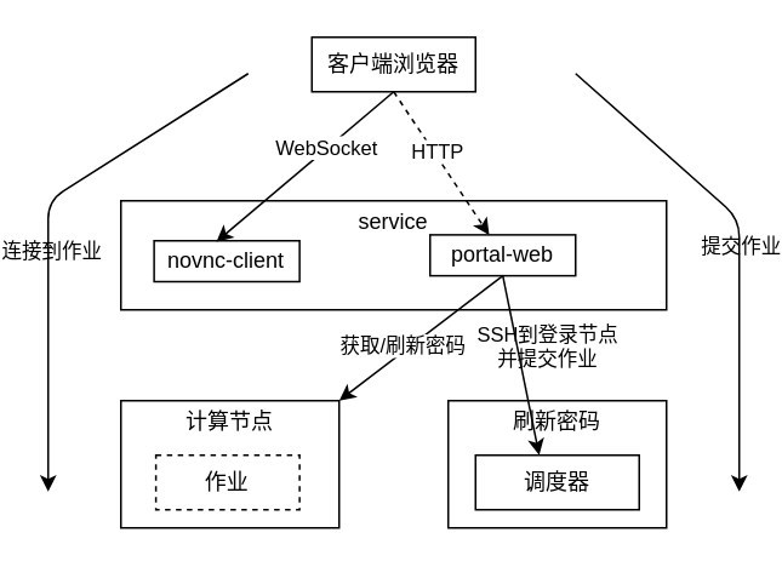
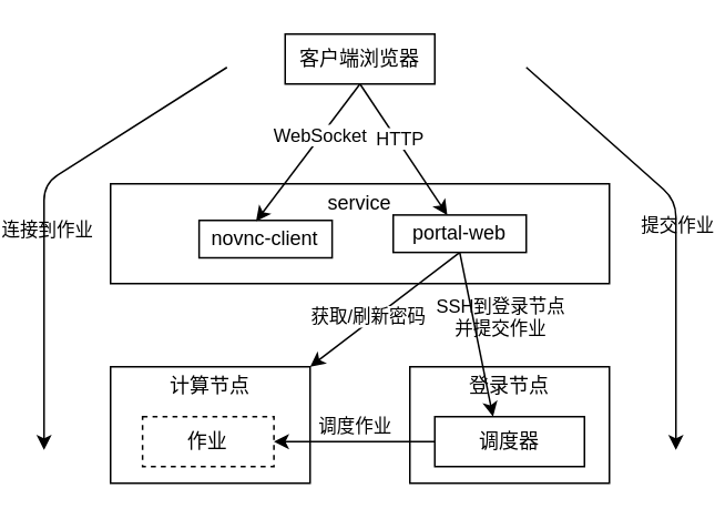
- <mxCell id="4" value="" style="edgeStyle=none;exitX=0.5;exitY=1;exitDx=0;exitDy=0;spacing=0;labelBackgroundColor=none;dashed=1;" parent="1" source="8" target="11" edge="1"><mxGeometry relative="1" as="geometry" /></mxCell>
+ <mxCell id="4" value="" style="edgeStyle=none;exitX=0.5;exitY=1;exitDx=0;exitDy=0;spacing=0;labelBackgroundColor=none;" parent="1" source="8" target="11" edge="1"><mxGeometry relative="1" as="geometry" /></mxCell>
- <mxCell id="23" value="novnc-client" style="rounded=0;whiteSpace=wrap;fillColor=none;spacing=0;labelBackgroundColor=none;" vertex="1" parent="1"><mxGeometry x="78.25" y="132" width="80" height="22.5" as="geometry" /></mxCell>
+ <mxCell id="23" value="novnc-client" style="rounded=0;whiteSpace=wrap;fillColor=none;spacing=0;labelBackgroundColor=none;" vertex="1" parent="1"><mxGeometry x="113.25" y="132" width="80" height="22.5" as="geometry" /></mxCell>
- <mxCell id="3" value="刷新密码" style="rounded=0;whiteSpace=wrap;fillColor=none;verticalAlign=top;spacing=0;labelBackgroundColor=none;" parent="1" vertex="1"><mxGeometry x="240" y="220" width="120" height="70" as="geometry" /></mxCell>
+ <mxCell id="3" value="登录节点" style="rounded=0;whiteSpace=wrap;fillColor=none;verticalAlign=top;spacing=0;labelBackgroundColor=none;" parent="1" vertex="1"><mxGeometry x="240" y="220" width="120" height="70" as="geometry" /></mxCell>
+ <mxCell id="16" value="" style="edgeStyle=none;exitX=0;exitY=0.5;exitDx=0;exitDy=0;entryX=1;entryY=0.5;entryDx=0;entryDy=0;spacing=0;labelBackgroundColor=none;" parent="1" source="14" target="18" edge="1"><mxGeometry relative="1" as="geometry"><mxPoint x="258.75" y="-100" as="targetPoint" /></mxGeometry></mxCell>
+ <mxCell id="17" value="调度作业" style="edgeLabel;align=center;verticalAlign=middle;resizable=0;points=[];spacing=0;labelBackgroundColor=none;" parent="16" vertex="1" connectable="0"><mxGeometry x="-0.098" y="1" relative="1" as="geometry"><mxPoint x="-4" y="-11" as="offset" /></mxGeometry></mxCell>
